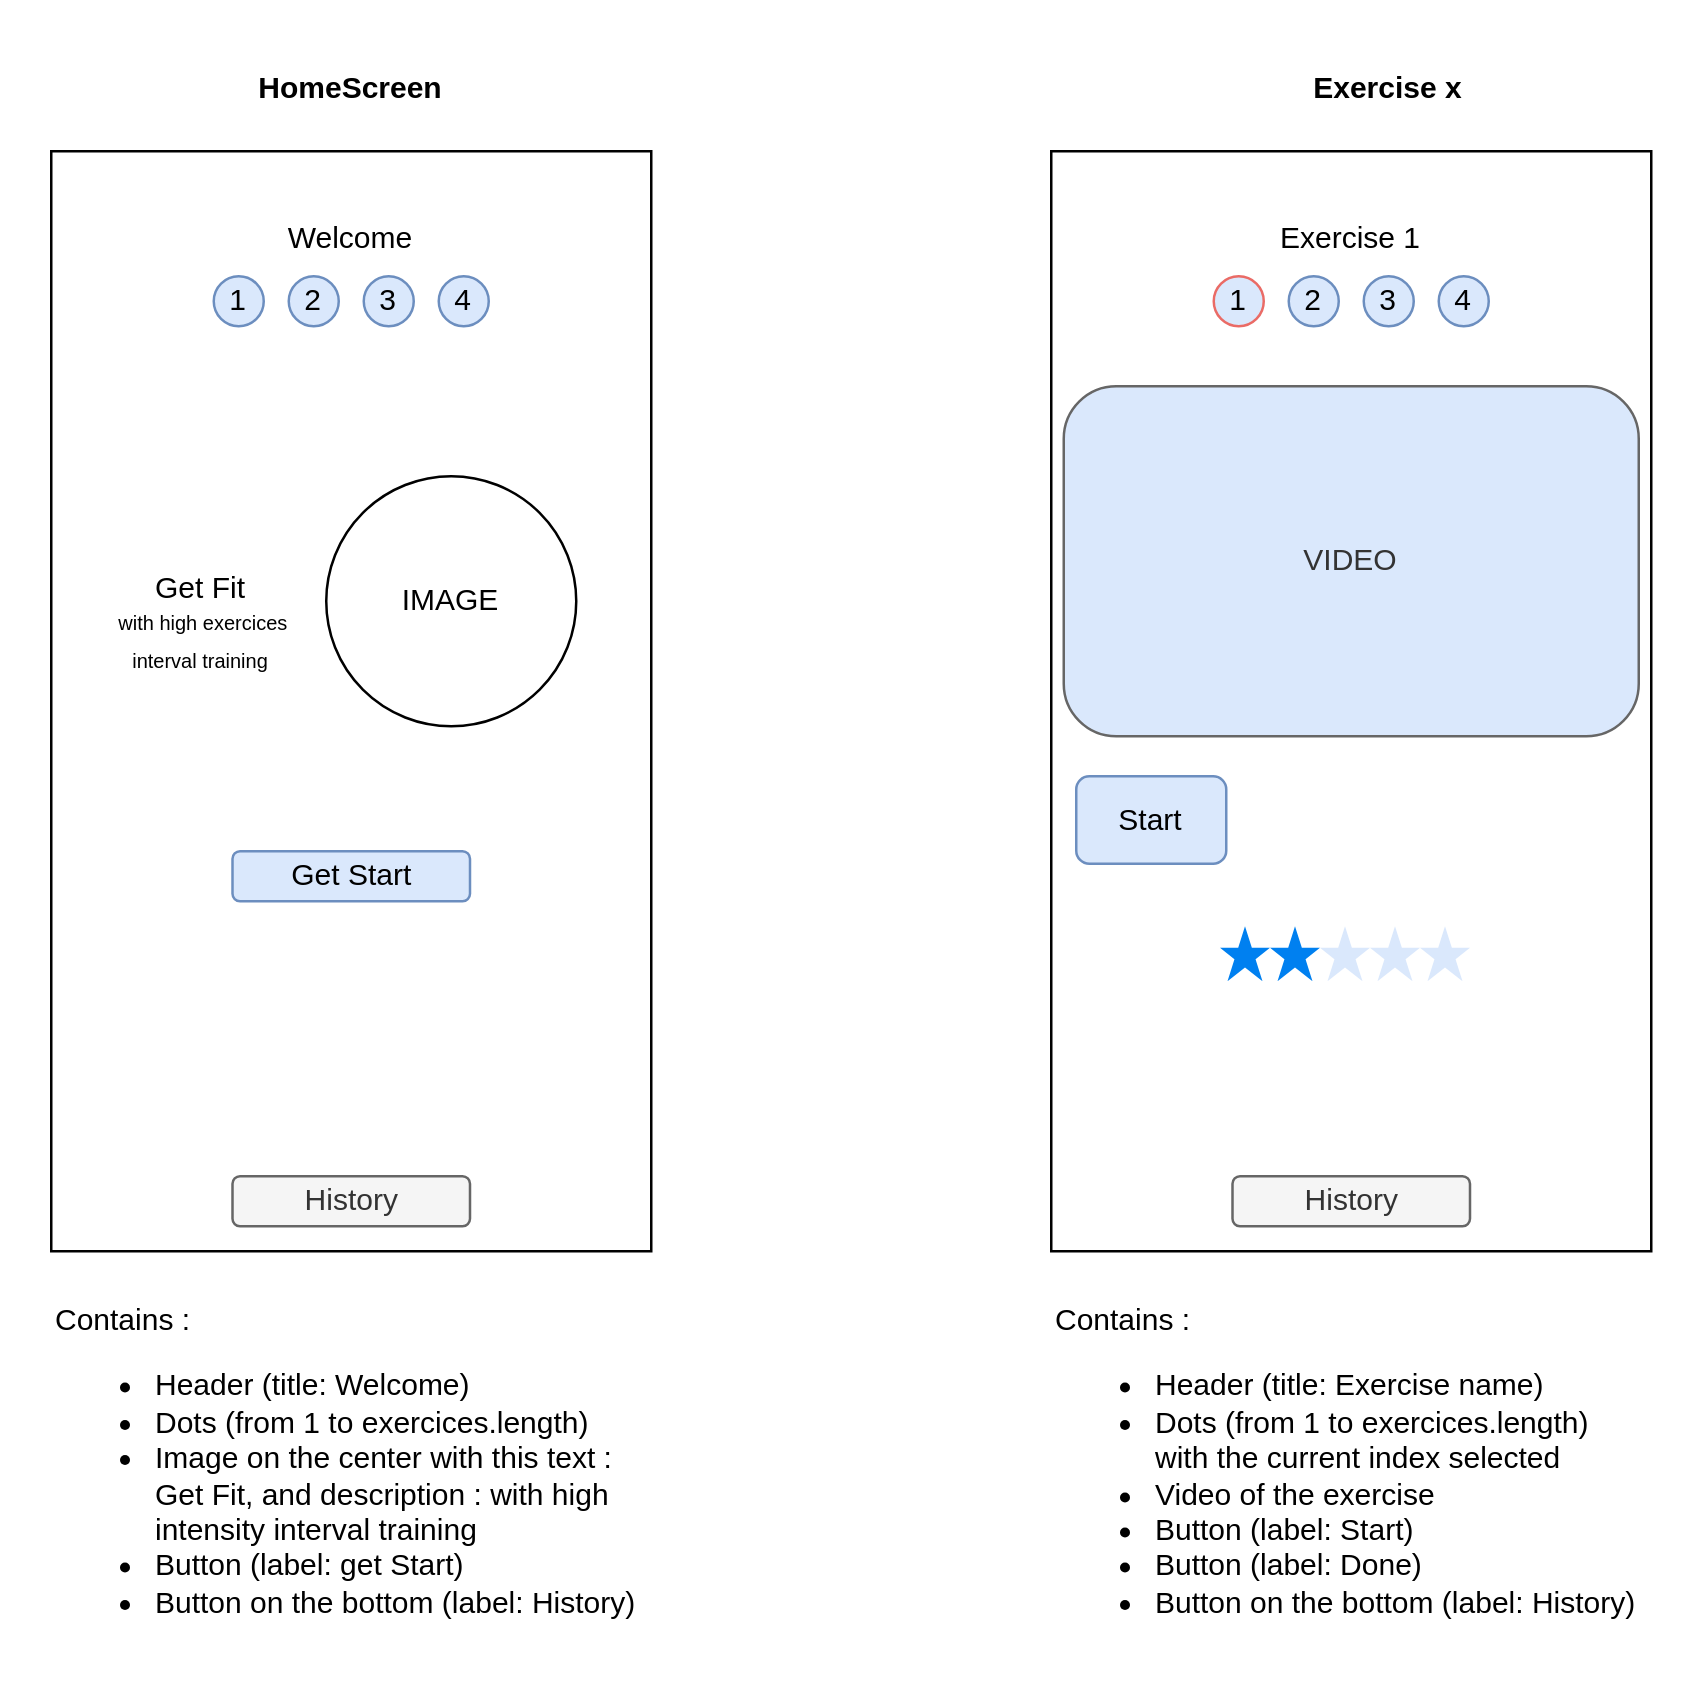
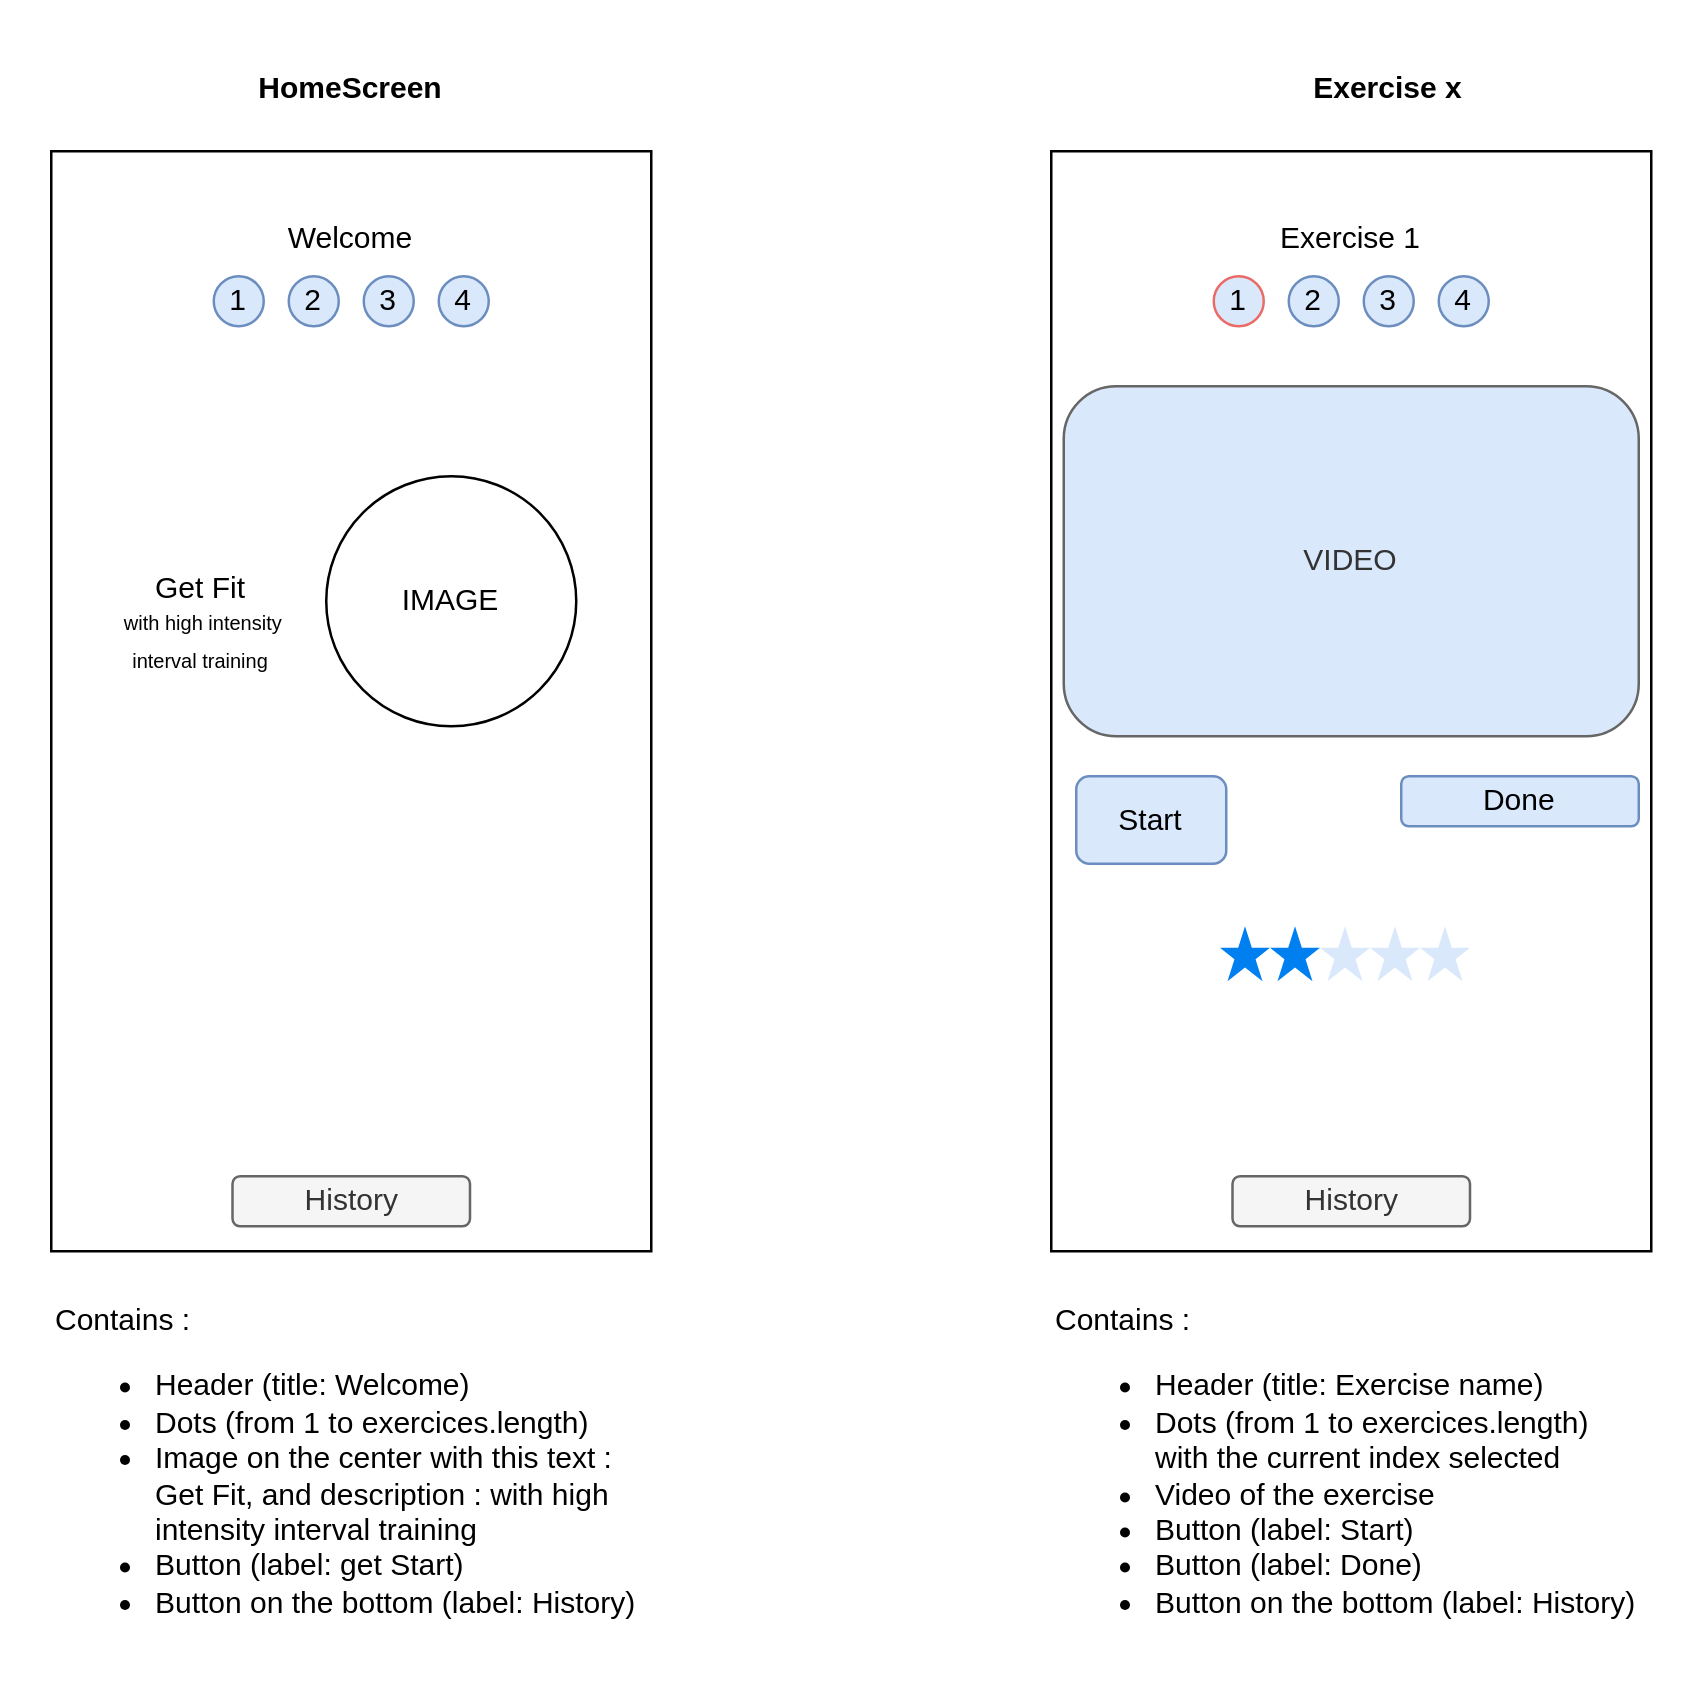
- <mxCell id="13" value="&lt;font style=&quot;font-size: 8px;&quot;&gt;&amp;nbsp;with high exercices interval training&lt;/font&gt;" style="text;html=1;strokeColor=none;fillColor=none;align=center;verticalAlign=middle;whiteSpace=wrap;rounded=0;" vertex="1" parent="1"><mxGeometry x="40" y="240" width="80" height="30" as="geometry" /></mxCell>
+ <mxCell id="13" value="&lt;font style=&quot;font-size: 8px;&quot;&gt;&amp;nbsp;with high intensity interval training&lt;/font&gt;" style="text;html=1;strokeColor=none;fillColor=none;align=center;verticalAlign=middle;whiteSpace=wrap;rounded=0;" vertex="1" parent="1"><mxGeometry x="40" y="240" width="80" height="30" as="geometry" /></mxCell>
+ <mxCell id="27" value="Done" style="rounded=1;whiteSpace=wrap;html=1;fillColor=#dae8fc;strokeColor=#6c8ebf;" vertex="1" parent="1"><mxGeometry x="560" y="310" width="95" height="20" as="geometry" /></mxCell>
- <mxCell id="14" value="Get Start" style="rounded=1;whiteSpace=wrap;html=1;fillColor=#dae8fc;strokeColor=#6c8ebf;" vertex="1" parent="1"><mxGeometry x="92.5" y="340" width="95" height="20" as="geometry" /></mxCell>
